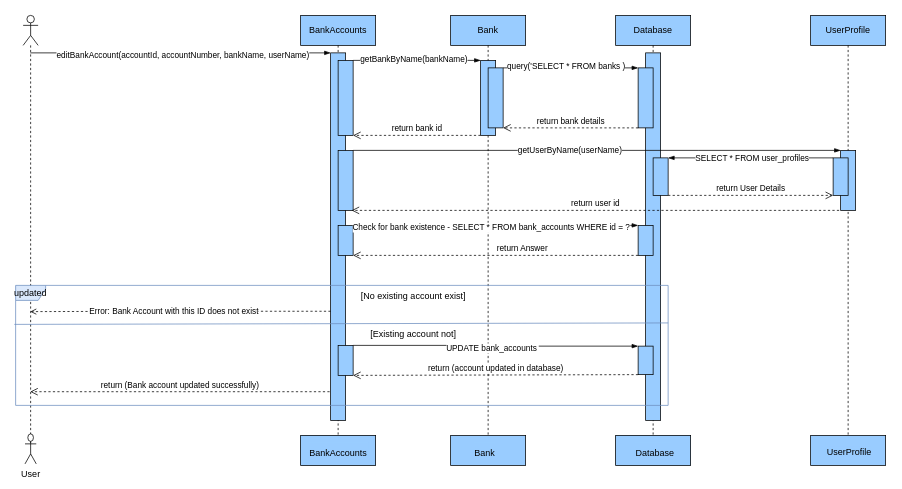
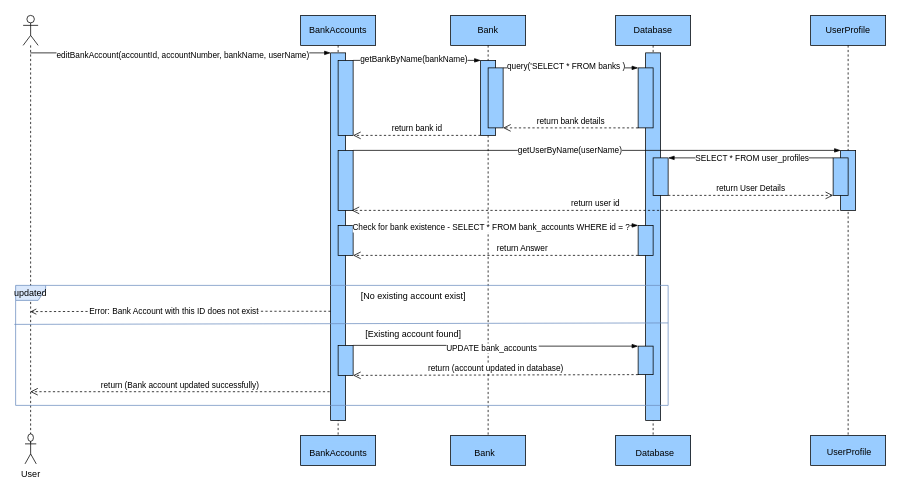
- <mxCell id="58" value="[Existing account not]" style="text;html=1;align=center;verticalAlign=middle;resizable=0;points=[];autosize=1;strokeColor=none;fillColor=none;" parent="1" vertex="1"><mxGeometry x="475" y="430" width="150" height="30" as="geometry" /></mxCell>
+ <mxCell id="58" value="[Existing account found]" style="text;html=1;align=center;verticalAlign=middle;resizable=0;points=[];autosize=1;strokeColor=none;fillColor=none;" parent="1" vertex="1"><mxGeometry x="475" y="430" width="150" height="30" as="geometry" /></mxCell>
